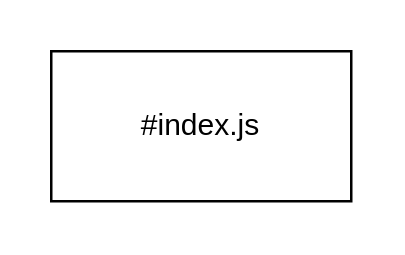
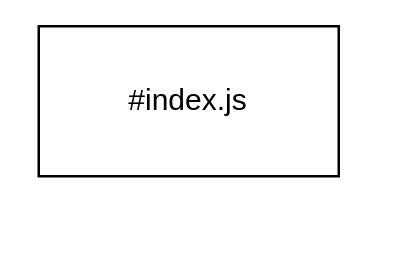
- <mxCell id="2" value="#index.js&lt;br&gt;" style="rounded=0;whiteSpace=wrap;html=1;" vertex="1" parent="1"><mxGeometry x="20" y="20" width="120" height="60" as="geometry" /></mxCell>
+ <mxCell id="2" value="#index.js&lt;br&gt;" style="rounded=0;whiteSpace=wrap;html=1;" vertex="1" parent="1"><mxGeometry x="15" y="10" width="120" height="60" as="geometry" /></mxCell>
